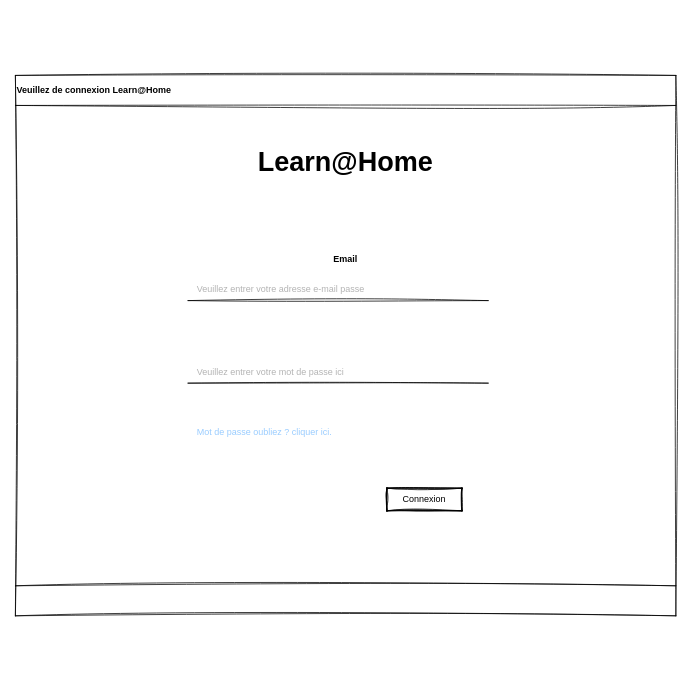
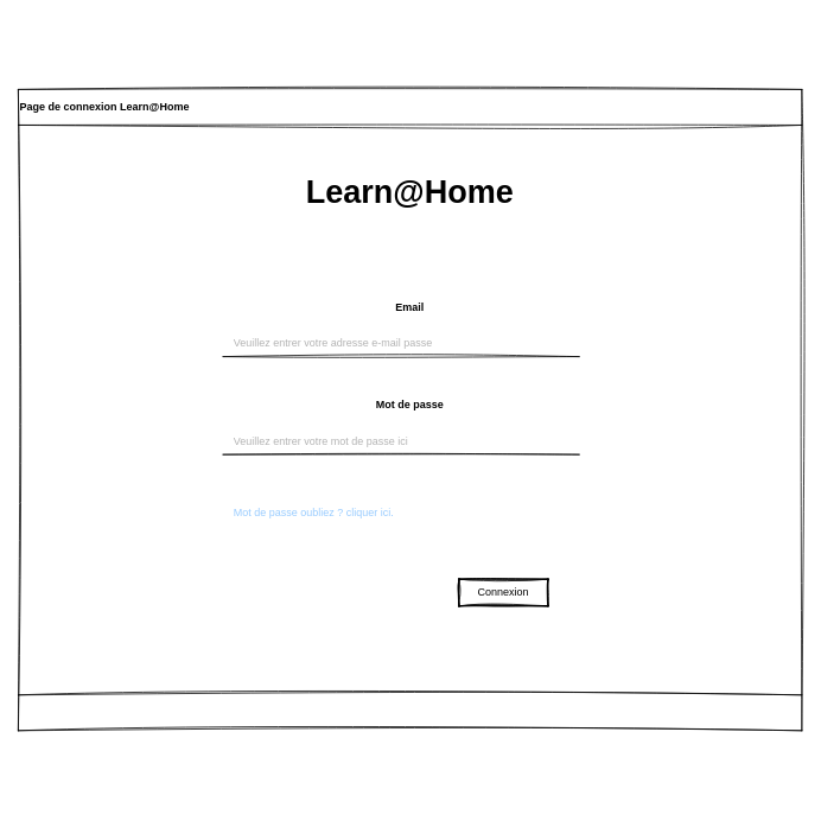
- <mxCell id="3" value="Veuillez de connexion Learn@Home" style="text;html=1;strokeColor=none;fillColor=none;align=left;verticalAlign=middle;whiteSpace=wrap;rounded=0;fontStyle=1" parent="1" vertex="1"><mxGeometry x="20" y="100" width="880" height="40" as="geometry" /></mxCell>
+ <mxCell id="3" value="Page de connexion Learn@Home" style="text;html=1;strokeColor=none;fillColor=none;align=left;verticalAlign=middle;whiteSpace=wrap;rounded=0;fontStyle=1" parent="1" vertex="1"><mxGeometry x="20" y="100" width="880" height="40" as="geometry" /></mxCell>
+ <mxCell id="8" value="Mot de passe" style="text;html=1;strokeColor=none;fillColor=none;align=center;verticalAlign=middle;whiteSpace=wrap;rounded=0;fontStyle=1" parent="1" vertex="1"><mxGeometry x="410" y="440" width="100" height="30" as="geometry" /></mxCell>
